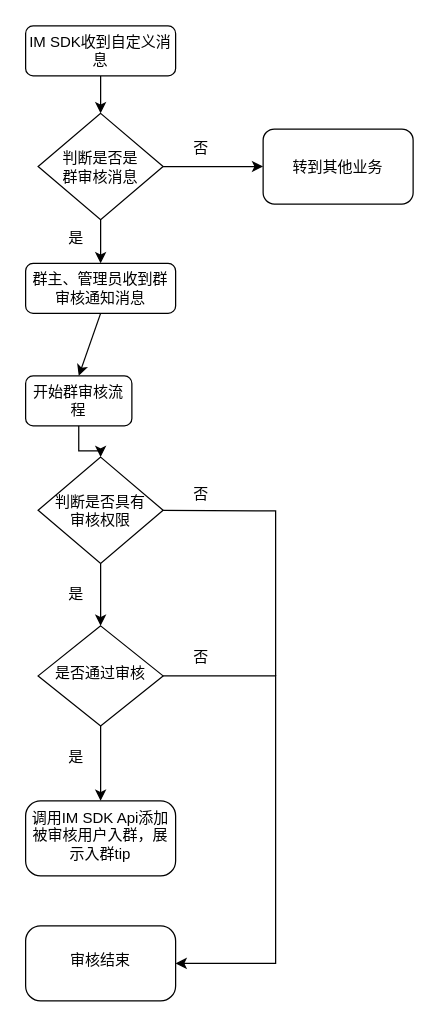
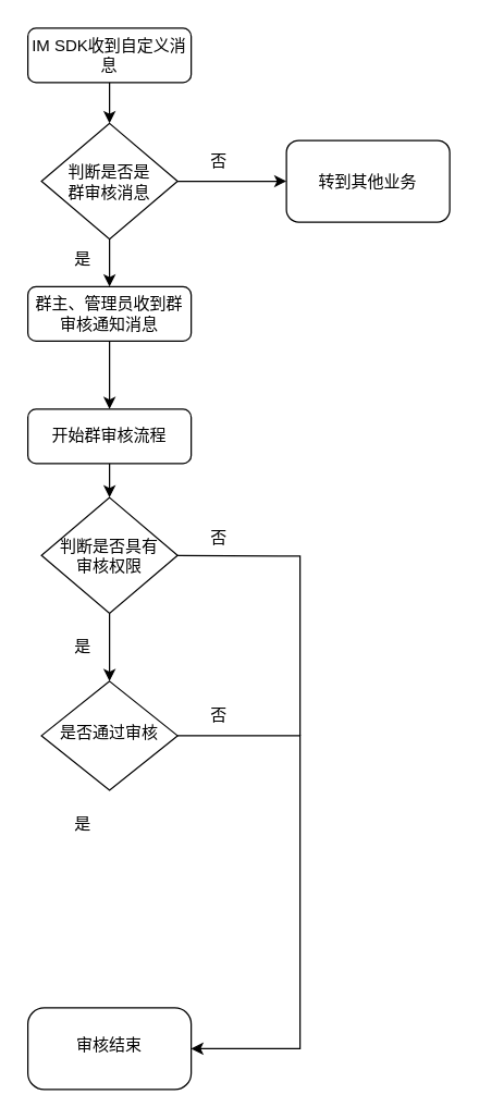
- <mxCell id="6" value="开始群审核流程" style="rounded=1;whiteSpace=wrap;html=1;fontSize=12;glass=0;strokeWidth=1;shadow=0;" vertex="1" parent="1"><mxGeometry x="20" y="300" width="85" height="40" as="geometry" /></mxCell>
+ <mxCell id="6" value="开始群审核流程" style="rounded=1;whiteSpace=wrap;html=1;fontSize=12;glass=0;strokeWidth=1;shadow=0;" vertex="1" parent="1"><mxGeometry x="20" y="300" width="120" height="40" as="geometry" /></mxCell>
- <mxCell id="3" value="" style="edgeStyle=orthogonalEdgeStyle;rounded=0;orthogonalLoop=1;jettySize=auto;html=1;" edge="1" parent="1" source="4" target="7"><mxGeometry relative="1" as="geometry" /></mxCell>
- <mxCell id="7" value="调用IM SDK Api添加被审核用户入群，展示入群tip" style="rounded=1;whiteSpace=wrap;html=1;shadow=0;strokeWidth=1;spacing=6;spacingTop=-4;arcSize=20;" vertex="1" parent="1"><mxGeometry x="20" y="640" width="120" height="60" as="geometry" /></mxCell>
